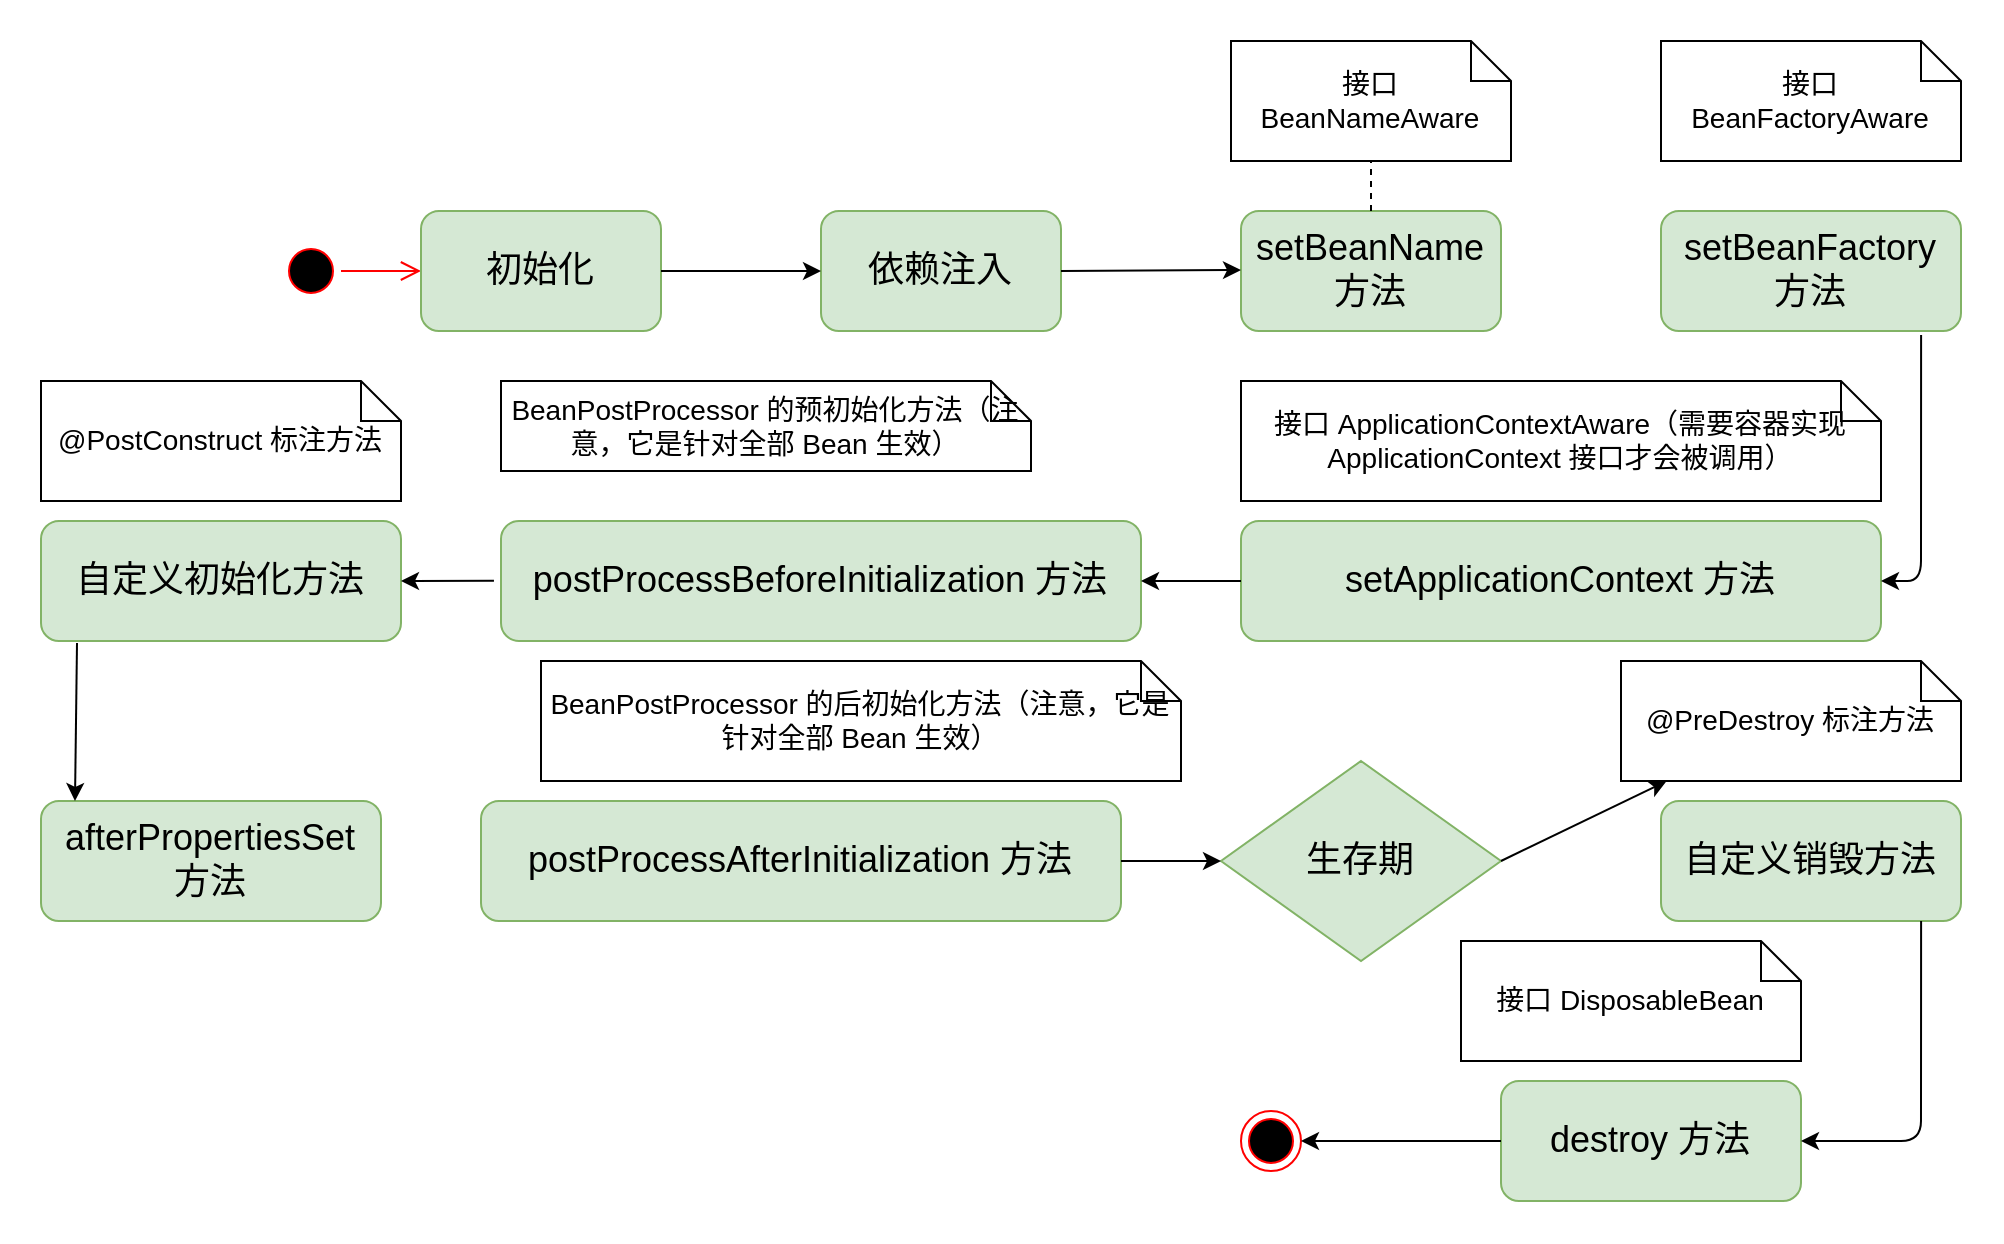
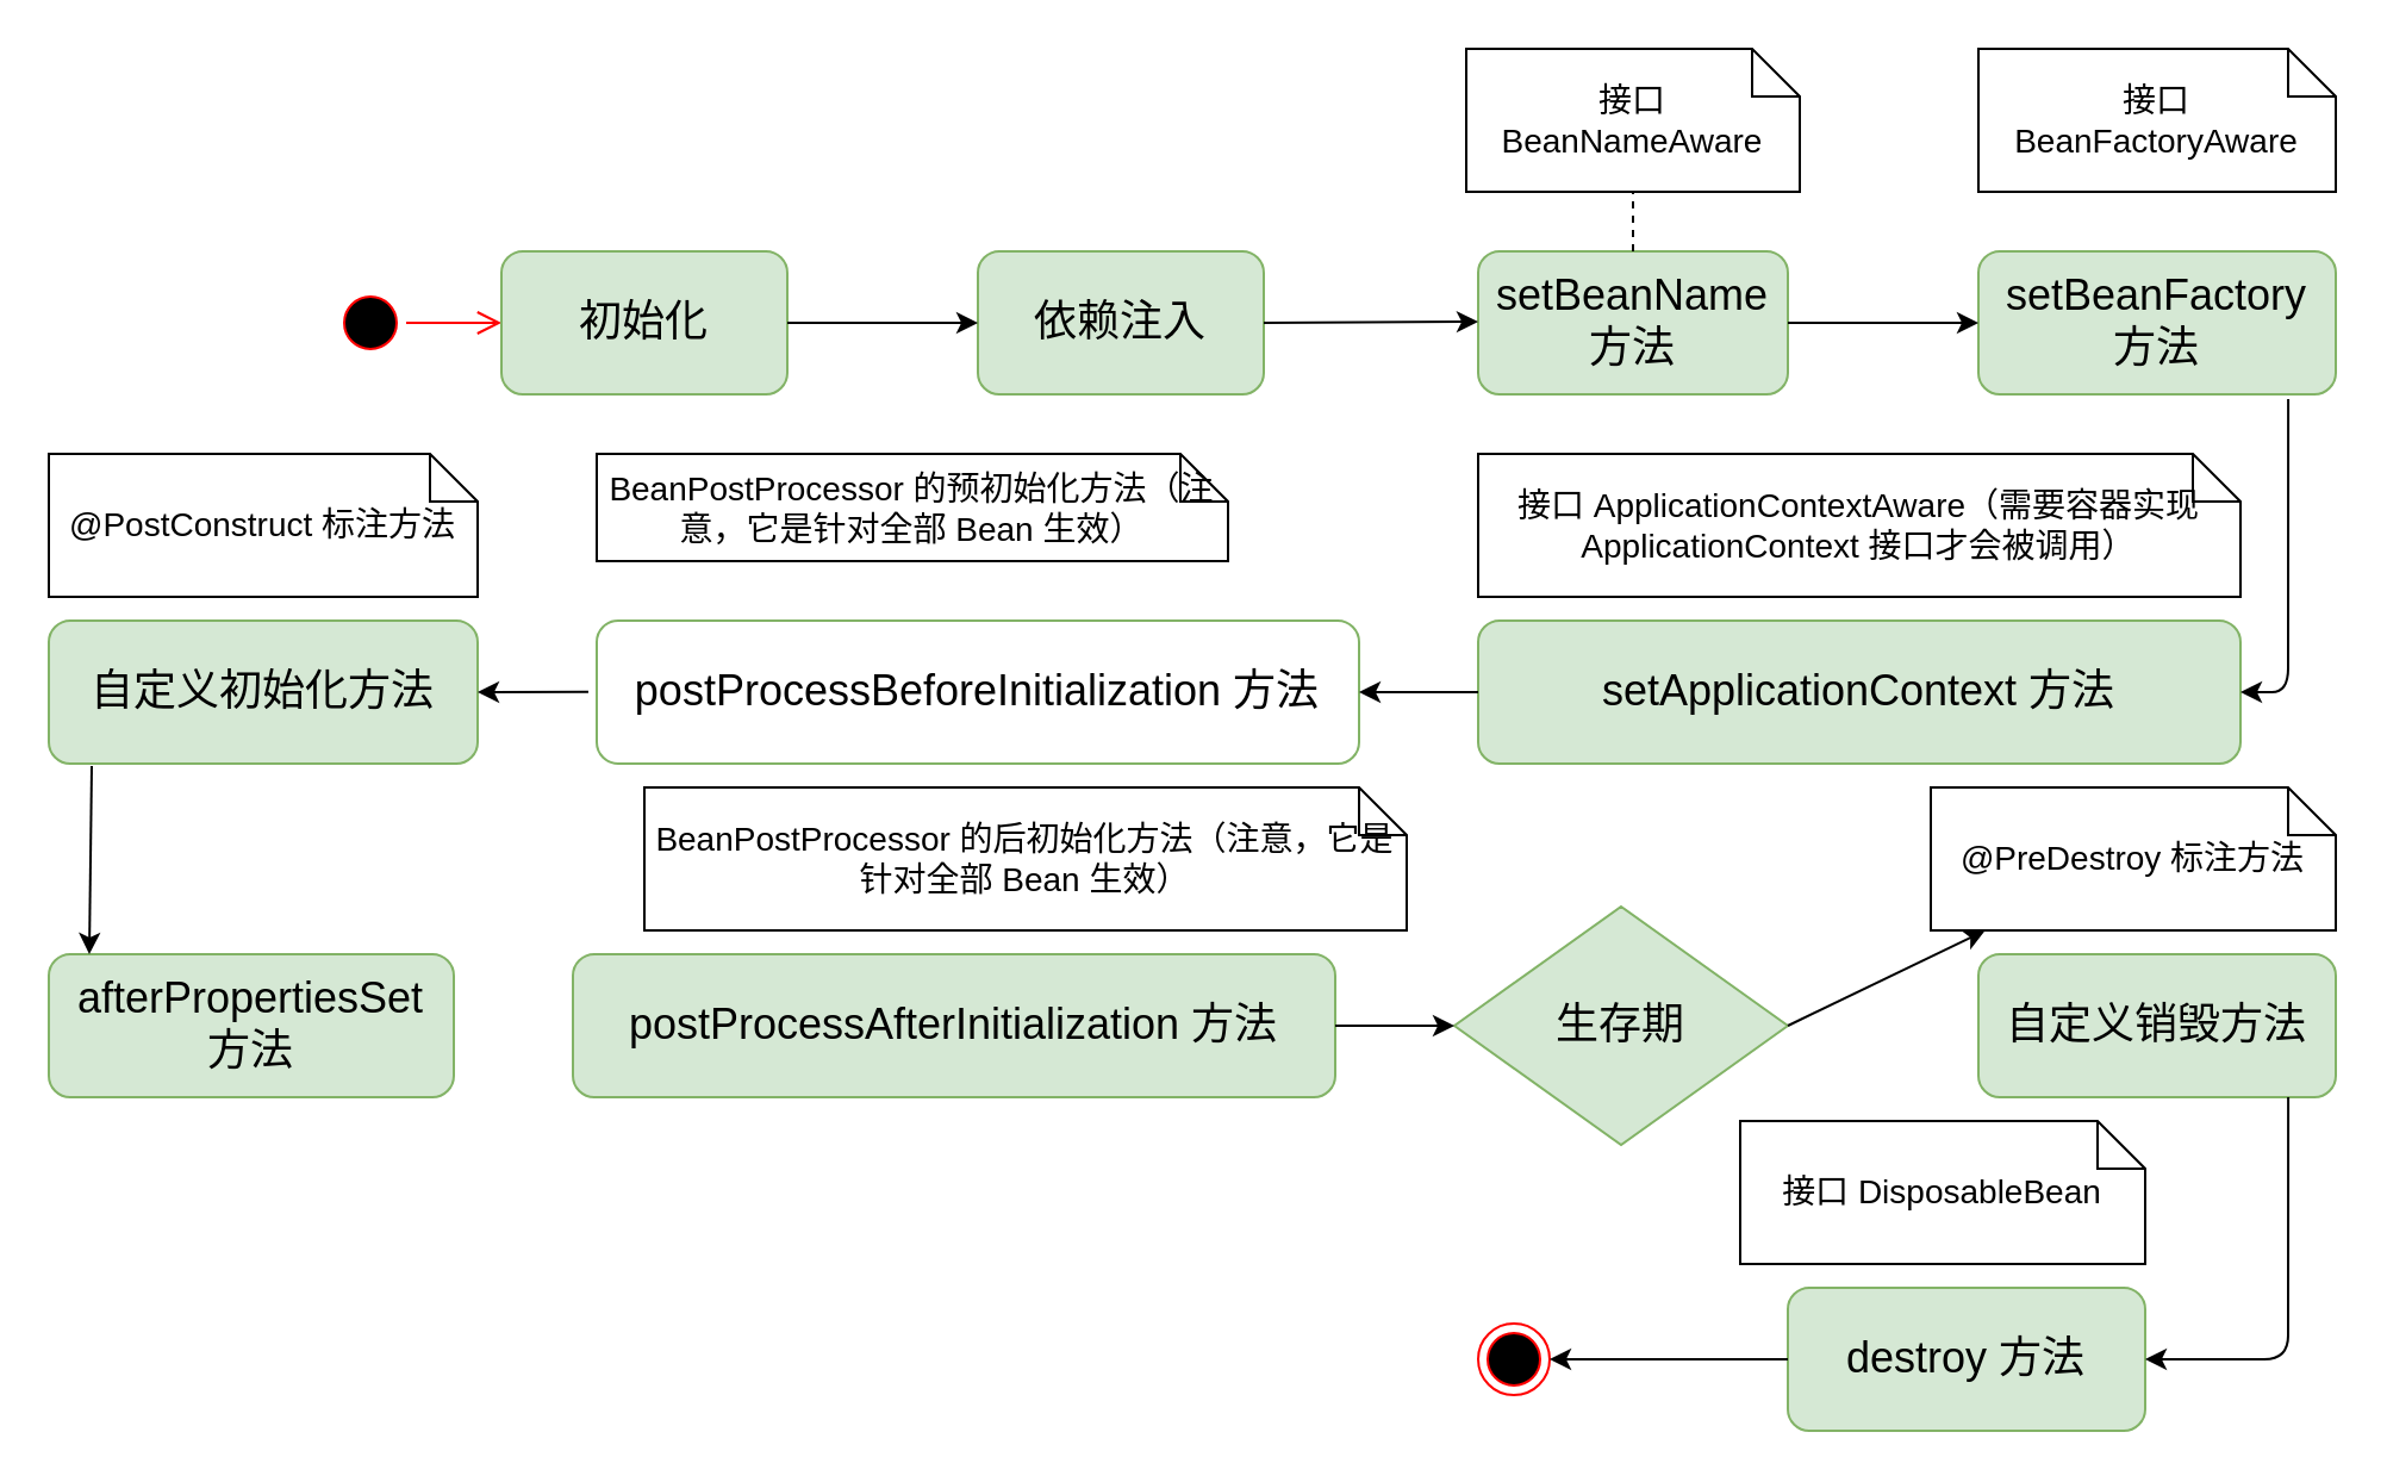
+ <mxCell id="10" value="" style="endArrow=classic;html=1;fontSize=18;entryX=0;entryY=0.5;entryDx=0;entryDy=0;exitX=1;exitY=0.5;exitDx=0;exitDy=0;" edge="1" parent="1" source="7" target="8"><mxGeometry width="50" height="50" relative="1" as="geometry"><mxPoint x="760" y="135" as="sourcePoint" /><mxPoint x="820" y="135" as="targetPoint" /></mxGeometry></mxCell>
- <mxCell id="13" value="postProcessBeforeInitialization 方法" style="rounded=1;whiteSpace=wrap;html=1;fontSize=18;fillColor=#d5e8d4;strokeColor=#82b366;" vertex="1" parent="1"><mxGeometry x="250" y="260" width="320" height="60" as="geometry" /></mxCell>
+ <mxCell id="13" value="postProcessBeforeInitialization 方法" style="rounded=1;whiteSpace=wrap;html=1;fontSize=18;fillColor=#ffffff;strokeColor=#82b366;" vertex="1" parent="1"><mxGeometry x="250" y="260" width="320" height="60" as="geometry" /></mxCell>
